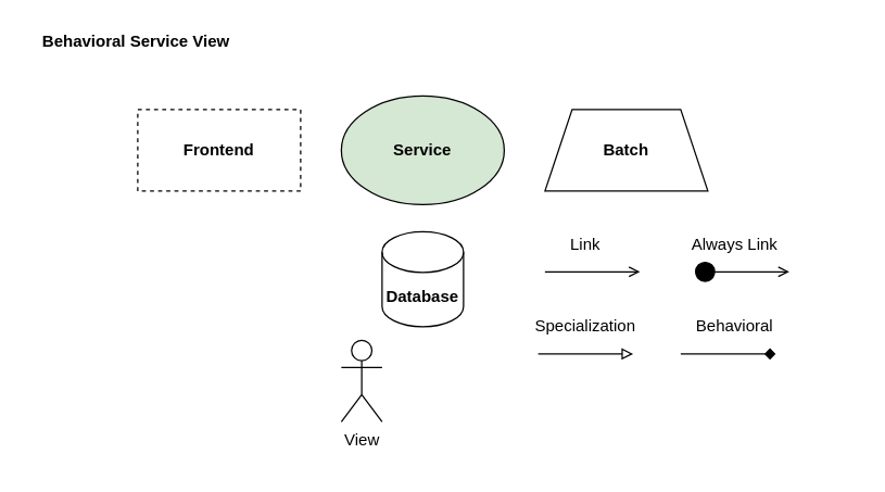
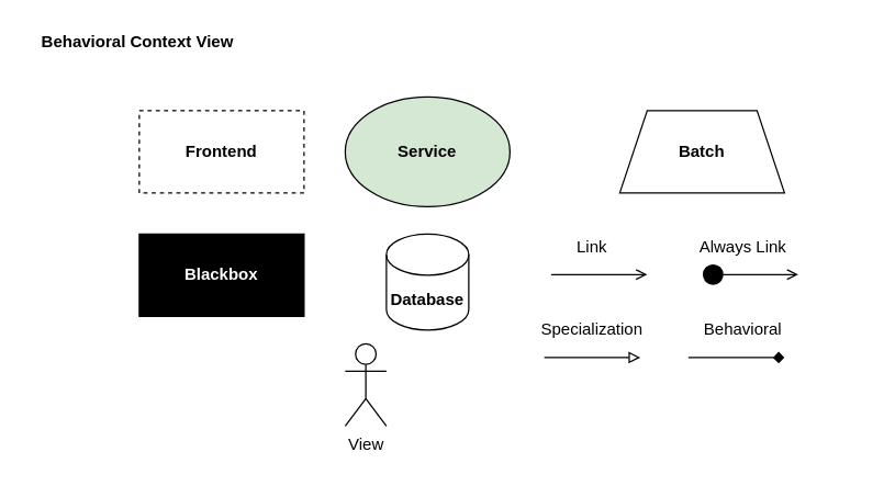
- <mxCell id="17" value="Behavioral Service View" style="text;html=1;strokeColor=none;fillColor=none;align=center;verticalAlign=middle;whiteSpace=wrap;rounded=0;fontColor=#000000;fontStyle=1" vertex="1" parent="1"><mxGeometry x="20" y="20" width="160" height="20" as="geometry" /></mxCell>
+ <mxCell id="17" value="Behavioral Context View" style="text;html=1;strokeColor=none;fillColor=none;align=center;verticalAlign=middle;whiteSpace=wrap;rounded=0;fontColor=#000000;fontStyle=1" vertex="1" parent="1"><mxGeometry x="20" y="20" width="160" height="20" as="geometry" /></mxCell>
- <mxCell id="5" value="Batch" style="shape=trapezoid;perimeter=trapezoidPerimeter;whiteSpace=wrap;html=1;fixedSize=1;fontStyle=1" vertex="1" parent="1"><mxGeometry x="401" y="80" width="120" height="60" as="geometry" /></mxCell>
+ <mxCell id="5" value="Batch" style="shape=trapezoid;perimeter=trapezoidPerimeter;whiteSpace=wrap;html=1;fixedSize=1;fontStyle=1" vertex="1" parent="1"><mxGeometry x="451" y="80" width="120" height="60" as="geometry" /></mxCell>
+ <mxCell id="6" value="Blackbox" style="rounded=0;whiteSpace=wrap;html=1;fillColor=#000000;fontColor=#FFFFFF;fontStyle=1" vertex="1" parent="1"><mxGeometry x="101" y="170" width="120" height="60" as="geometry" /></mxCell>
